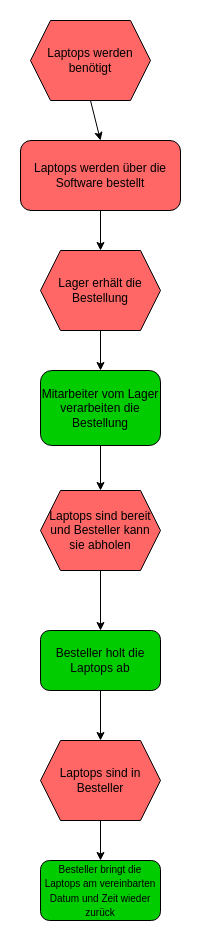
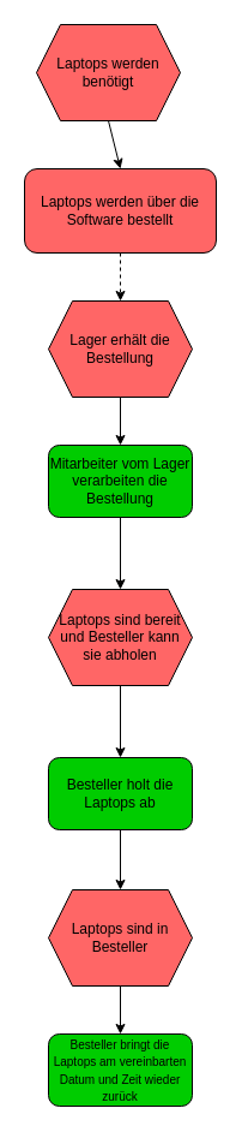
- <mxCell id="6" value="" style="endArrow=classic;html=1;rounded=0;fontSize=12;exitX=0.5;exitY=1;exitDx=0;exitDy=0;entryX=0.5;entryY=0;entryDx=0;entryDy=0;" edge="1" parent="1" source="4" target="5"><mxGeometry width="50" height="50" relative="1" as="geometry"><mxPoint x="110" y="440" as="sourcePoint" /><mxPoint x="160" y="390" as="targetPoint" /></mxGeometry></mxCell>
+ <mxCell id="6" value="" style="endArrow=classic;html=1;rounded=0;fontSize=12;exitX=0.5;exitY=1;exitDx=0;exitDy=0;entryX=0.5;entryY=0;entryDx=0;entryDy=0;dashed=1;" edge="1" parent="1" source="4" target="5"><mxGeometry width="50" height="50" relative="1" as="geometry"><mxPoint x="110" y="440" as="sourcePoint" /><mxPoint x="160" y="390" as="targetPoint" /></mxGeometry></mxCell>
- <mxCell id="7" value="Mitarbeiter vom Lager verarbeiten die Bestellung" style="rounded=1;whiteSpace=wrap;html=1;fontSize=12;fillColor=#00CC00;" vertex="1" parent="1"><mxGeometry x="40" y="370" width="120" height="75" as="geometry" /></mxCell>
+ <mxCell id="7" value="Mitarbeiter vom Lager verarbeiten die Bestellung" style="rounded=1;whiteSpace=wrap;html=1;fontSize=12;fillColor=#00CC00;" vertex="1" parent="1"><mxGeometry x="40" y="370" width="120" height="60" as="geometry" /></mxCell>
